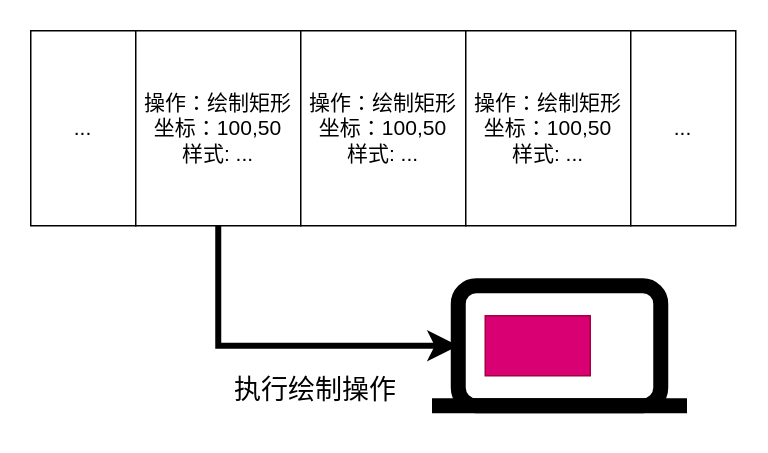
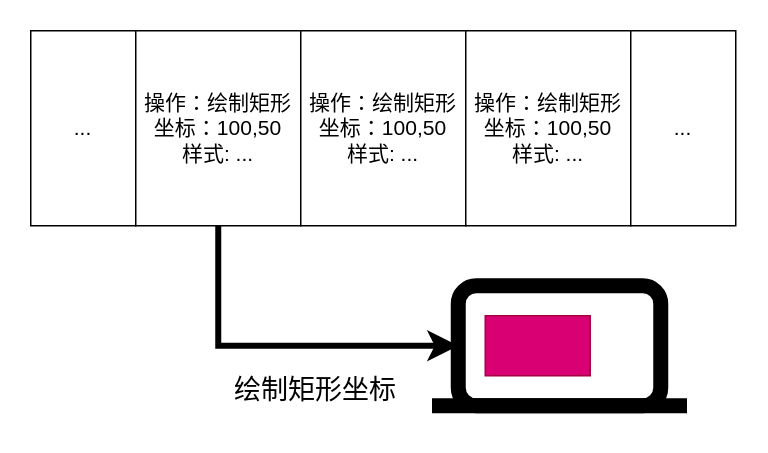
- <mxCell id="11" value="执行绘制操作" style="text;html=1;strokeColor=none;fillColor=none;align=center;verticalAlign=middle;whiteSpace=wrap;rounded=0;strokeWidth=10;fontSize=18;" vertex="1" parent="1"><mxGeometry x="140" y="240" width="140" height="40" as="geometry" /></mxCell>
+ <mxCell id="11" value="绘制矩形坐标" style="text;html=1;strokeColor=none;fillColor=none;align=center;verticalAlign=middle;whiteSpace=wrap;rounded=0;strokeWidth=10;fontSize=18;" vertex="1" parent="1"><mxGeometry x="140" y="240" width="140" height="40" as="geometry" /></mxCell>
